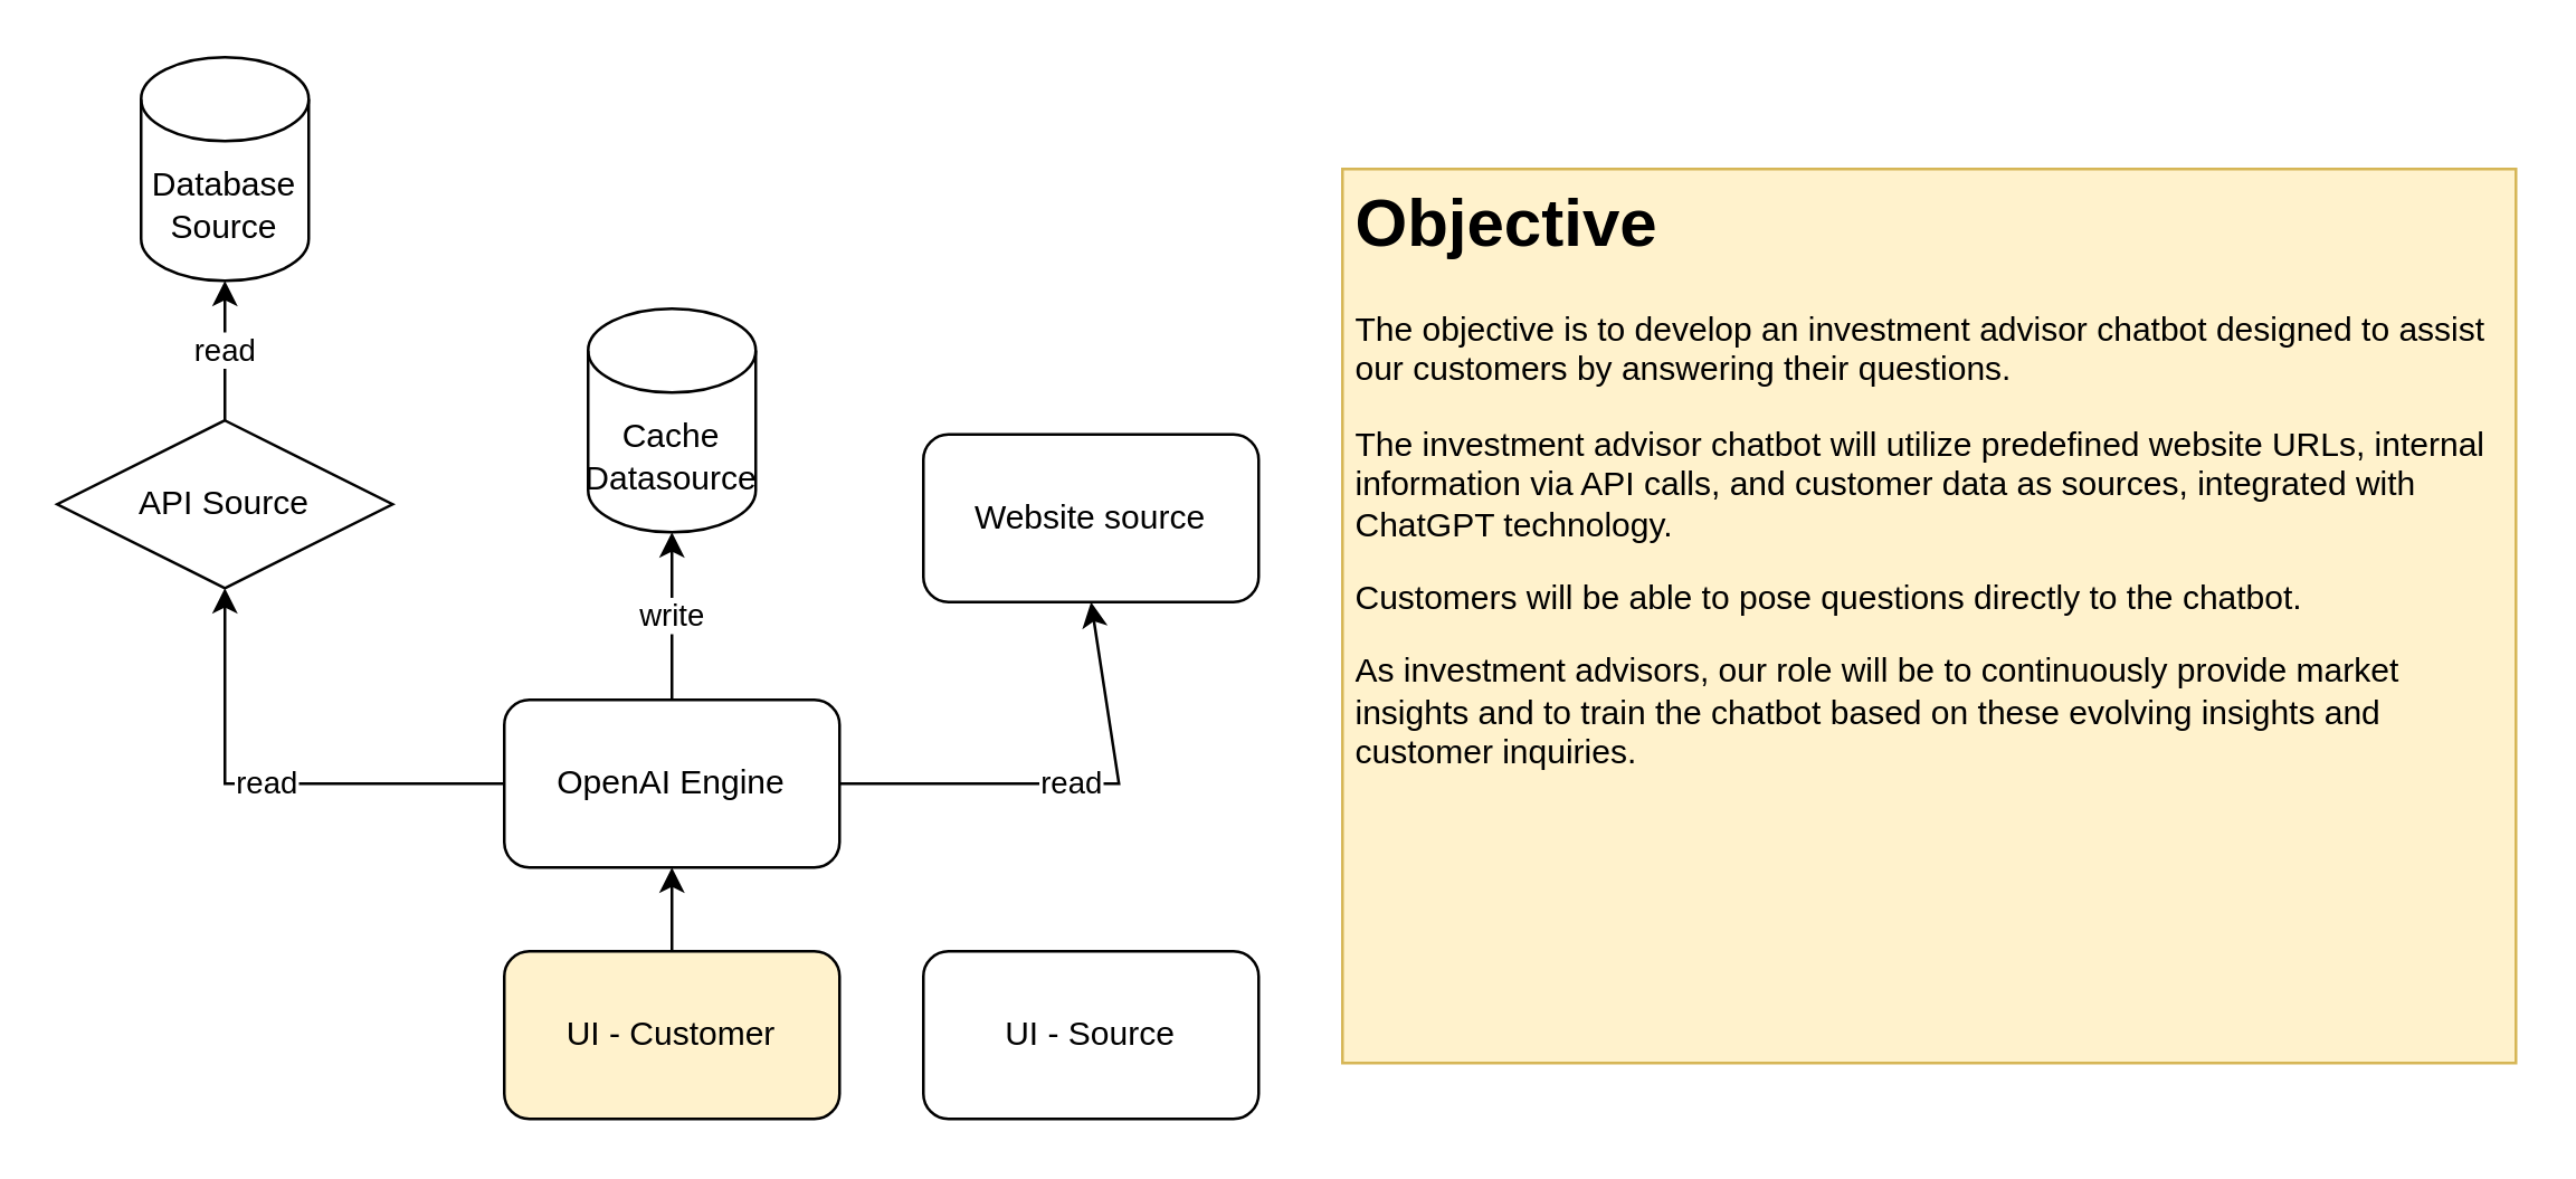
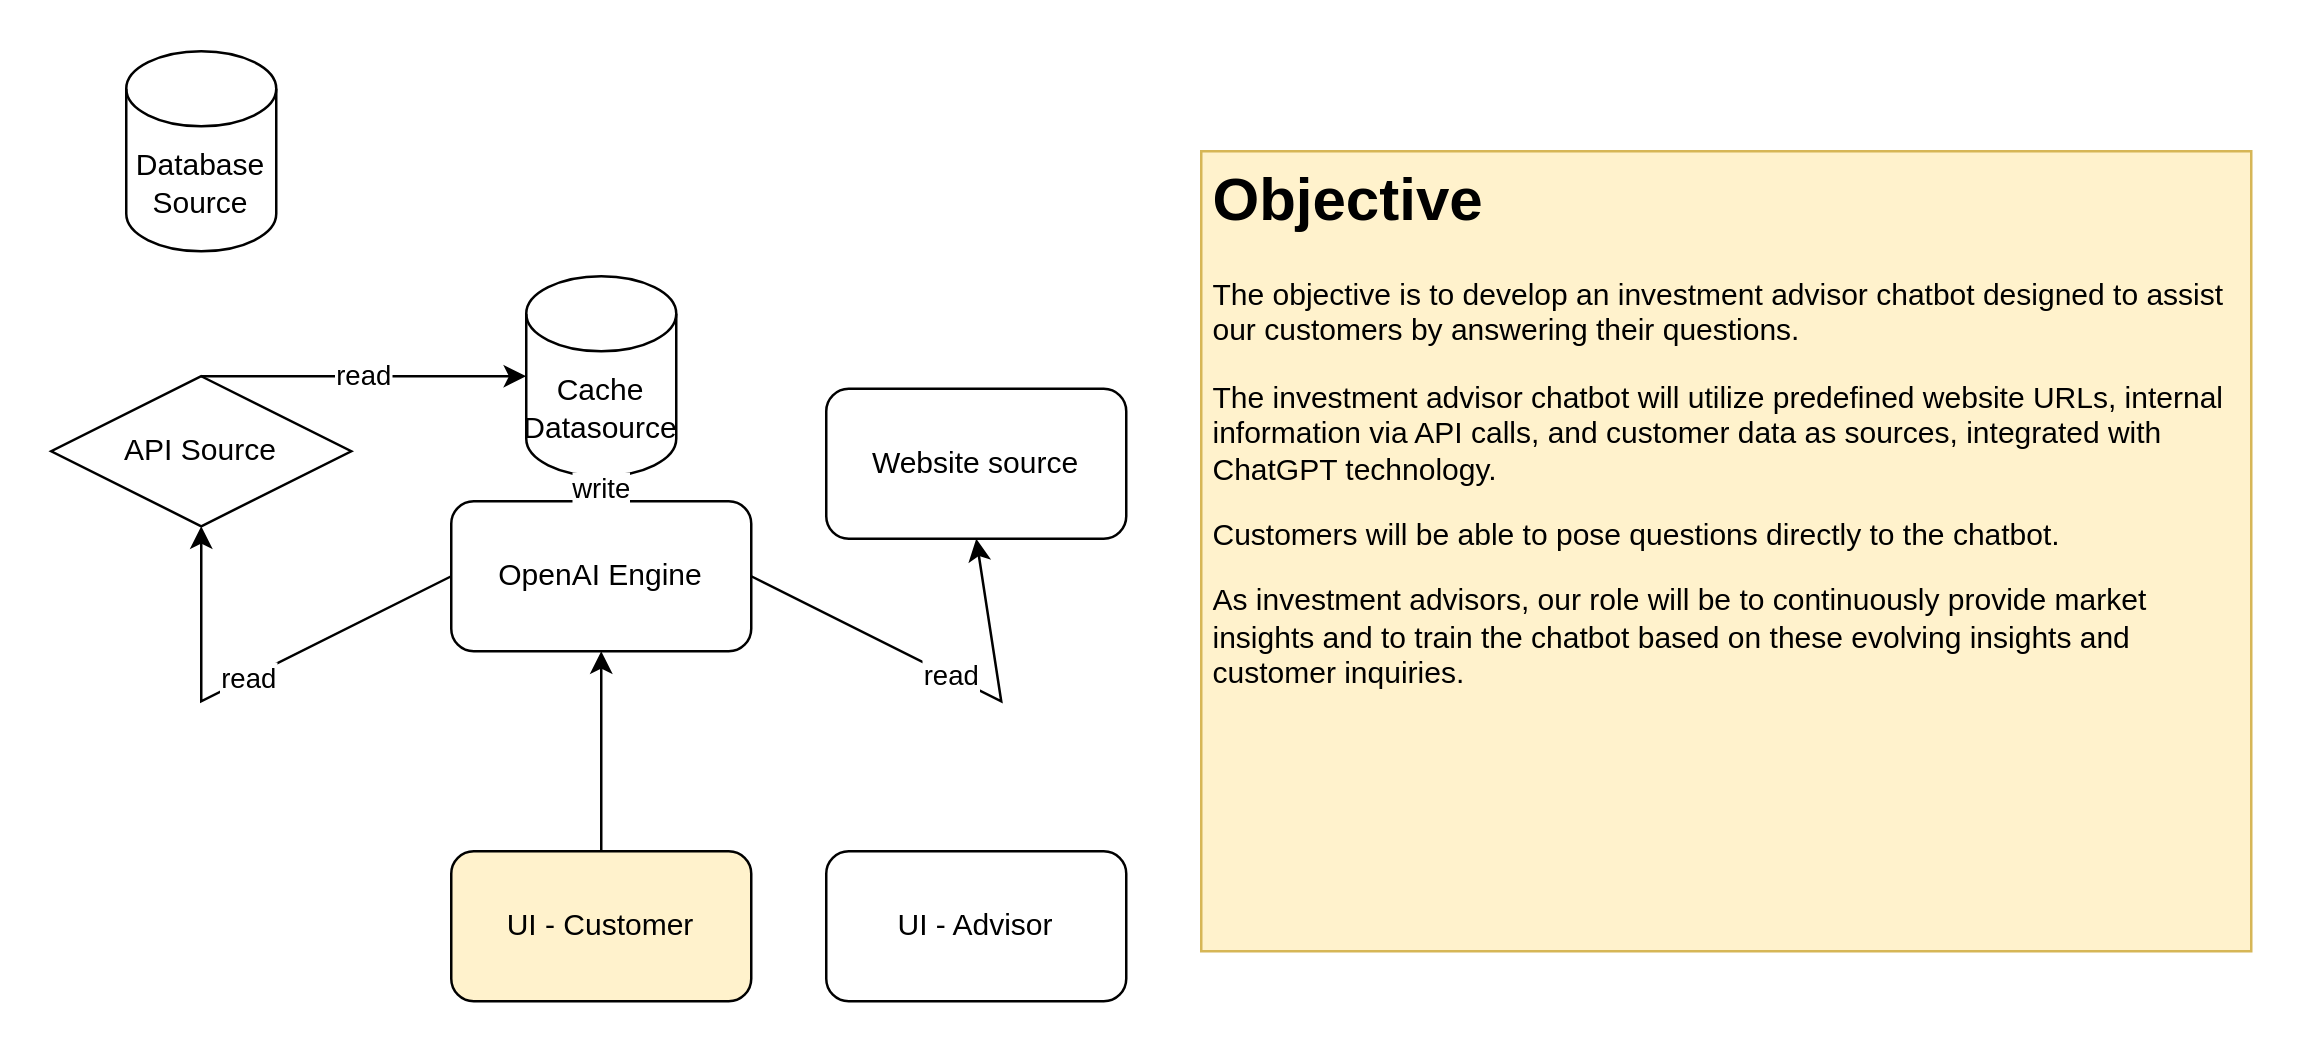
- <mxCell id="5" value="read" style="endArrow=classic;html=1;rounded=0;exitX=0.5;exitY=0;exitDx=0;exitDy=0;" parent="1" source="2" target="4" edge="1"><mxGeometry width="50" height="50" relative="1" as="geometry"><mxPoint x="40" y="350" as="sourcePoint" /><mxPoint x="90" y="300" as="targetPoint" /></mxGeometry></mxCell>
+ <mxCell id="5" value="read" style="endArrow=classic;html=1;rounded=0;exitX=0.5;exitY=0;exitDx=0;exitDy=0;" parent="1" source="2" target="11" edge="1"><mxGeometry width="50" height="50" relative="1" as="geometry"><mxPoint x="40" y="350" as="sourcePoint" /><mxPoint x="90" y="300" as="targetPoint" /></mxGeometry></mxCell>
- <mxCell id="6" value="OpenAI Engine" style="rounded=1;whiteSpace=wrap;html=1;" parent="1" vertex="1"><mxGeometry x="180" y="250" width="120" height="60" as="geometry" /></mxCell>
+ <mxCell id="6" value="OpenAI Engine" style="rounded=1;whiteSpace=wrap;html=1;" parent="1" vertex="1"><mxGeometry x="180" y="200" width="120" height="60" as="geometry" /></mxCell>
- <mxCell id="14" value="UI - Source" style="rounded=1;whiteSpace=wrap;html=1;" vertex="1" parent="1"><mxGeometry x="330" y="340" width="120" height="60" as="geometry" /></mxCell>
+ <mxCell id="14" value="UI - Advisor" style="rounded=1;whiteSpace=wrap;html=1;" vertex="1" parent="1"><mxGeometry x="330" y="340" width="120" height="60" as="geometry" /></mxCell>
